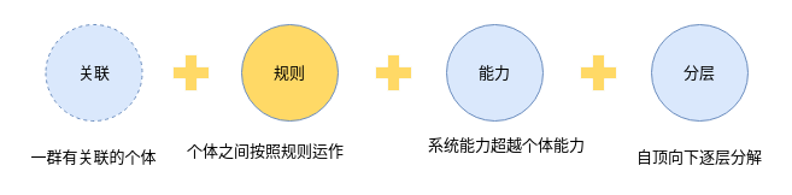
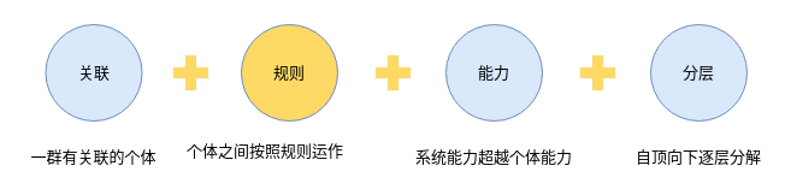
- <mxCell id="2" value="关联" style="ellipse;whiteSpace=wrap;html=1;aspect=fixed;strokeColor=#6c8ebf;fillColor=#dae8fc;fontFamily=微软雅黑;fontSize=13;flipH=1;dashed=1;" parent="1" vertex="1"><mxGeometry x="37.5" y="20" width="80" height="80" as="geometry" /></mxCell>
+ <mxCell id="2" value="关联" style="ellipse;whiteSpace=wrap;html=1;aspect=fixed;strokeColor=#6c8ebf;fillColor=#dae8fc;fontFamily=微软雅黑;fontSize=13;flipH=1;" parent="1" vertex="1"><mxGeometry x="37.5" y="20" width="80" height="80" as="geometry" /></mxCell>
- <mxCell id="11" value="系统能力超越个体能力" style="text;html=1;strokeColor=none;fillColor=none;align=center;verticalAlign=middle;whiteSpace=wrap;rounded=0;fontFamily=微软雅黑;fontSize=13;" parent="1" vertex="1"><mxGeometry x="350" y="110" width="140" height="20" as="geometry" /></mxCell>
+ <mxCell id="11" value="系统能力超越个体能力" style="text;html=1;strokeColor=none;fillColor=none;align=center;verticalAlign=middle;whiteSpace=wrap;rounded=0;fontFamily=微软雅黑;fontSize=13;" parent="1" vertex="1"><mxGeometry x="340" y="120" width="140" height="20" as="geometry" /></mxCell>
